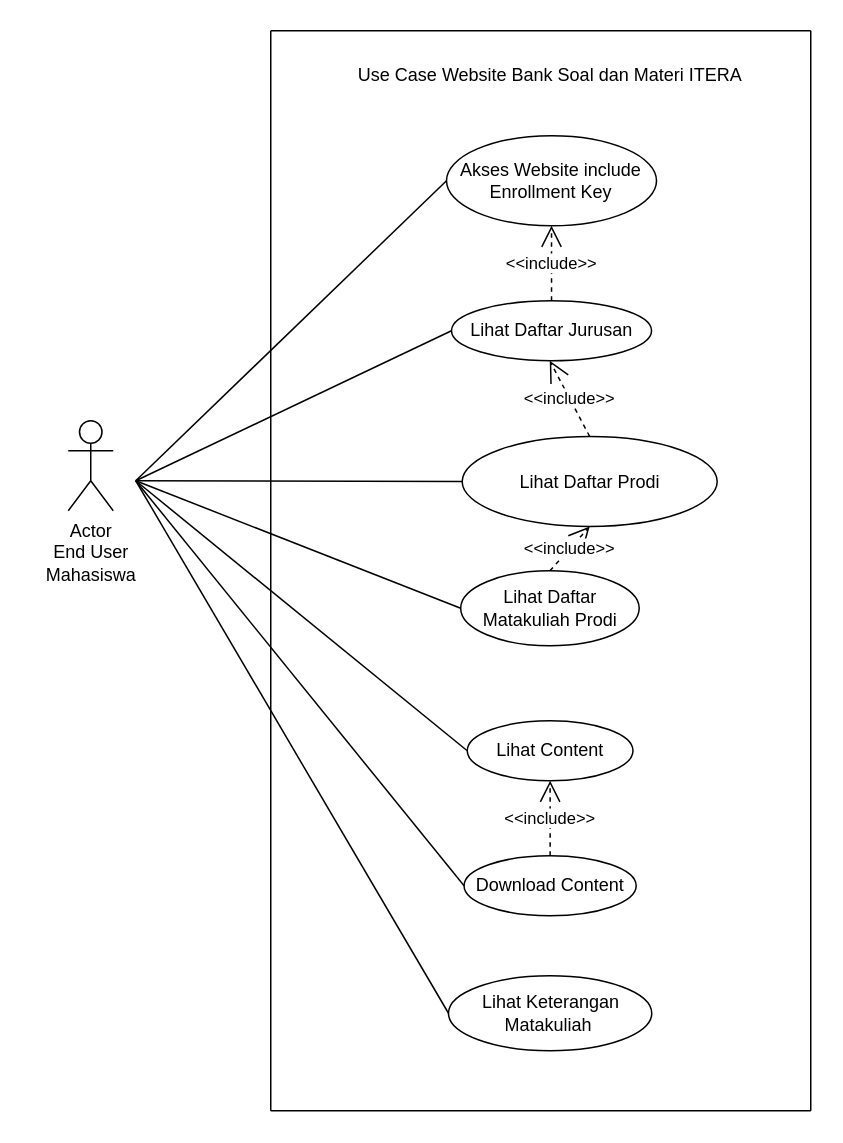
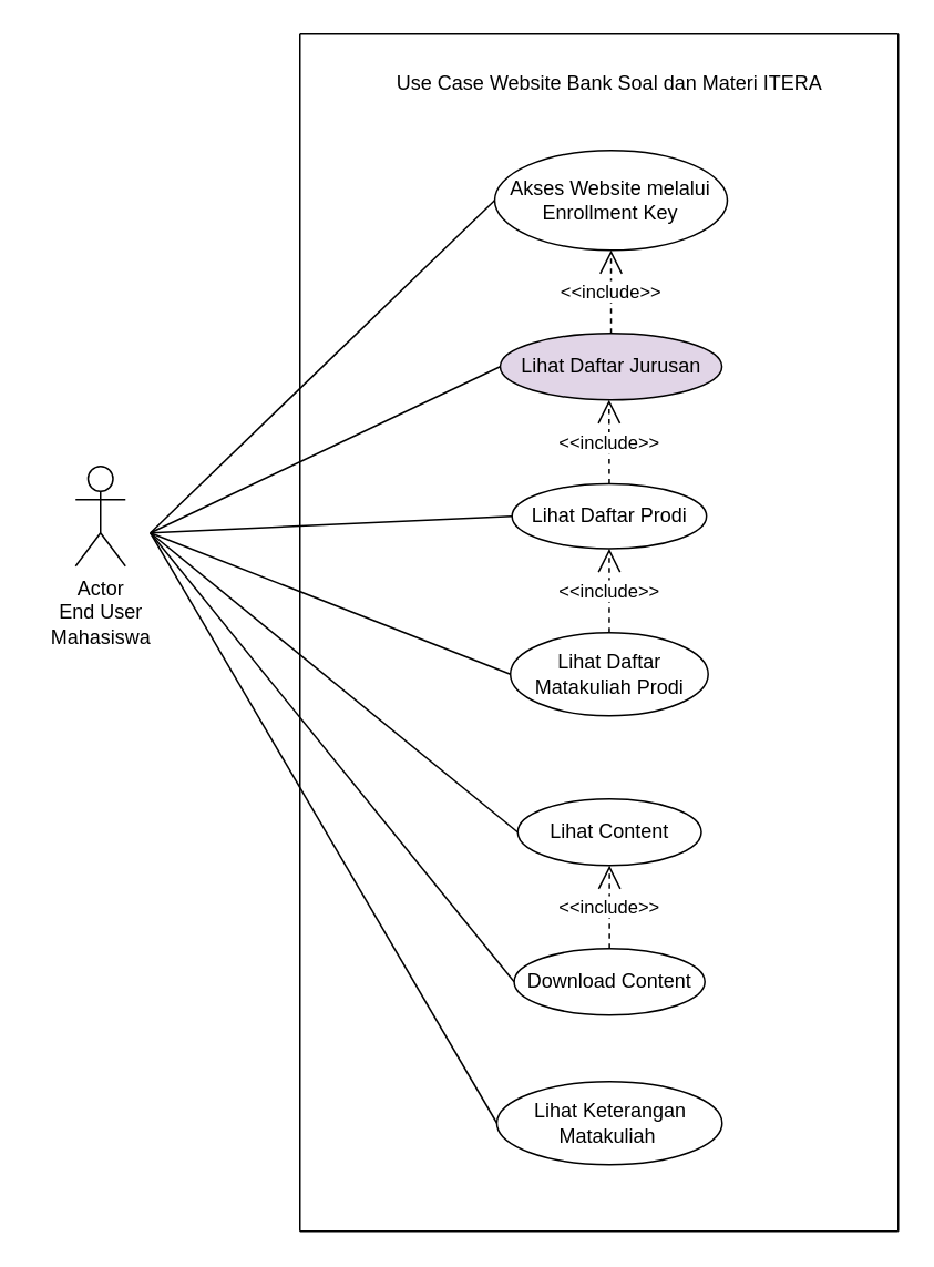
- <mxCell id="4" value="Akses Website include Enrollment Key" style="ellipse;whiteSpace=wrap;html=1;" parent="1" vertex="1"><mxGeometry x="297.18" y="90" width="140" height="60" as="geometry" /></mxCell>
+ <mxCell id="4" value="Akses Website melalui Enrollment Key" style="ellipse;whiteSpace=wrap;html=1;" parent="1" vertex="1"><mxGeometry x="297.18" y="90" width="140" height="60" as="geometry" /></mxCell>
- <mxCell id="24" value="Lihat Daftar Jurusan" style="ellipse;whiteSpace=wrap;html=1;" vertex="1" parent="1"><mxGeometry x="300.5" y="200" width="133.37" height="40" as="geometry" /></mxCell>
+ <mxCell id="24" value="Lihat Daftar Jurusan" style="ellipse;whiteSpace=wrap;html=1;fillColor=#e1d5e7;" vertex="1" parent="1"><mxGeometry x="300.5" y="200" width="133.37" height="40" as="geometry" /></mxCell>
- <mxCell id="5" value="Lihat Daftar Prodi" style="ellipse;whiteSpace=wrap;html=1;" parent="1" vertex="1"><mxGeometry x="307.63" y="290.5" width="170" height="60" as="geometry" /></mxCell>
+ <mxCell id="5" value="Lihat Daftar Prodi" style="ellipse;whiteSpace=wrap;html=1;" parent="1" vertex="1"><mxGeometry x="307.63" y="290.5" width="117" height="39" as="geometry" /></mxCell>
